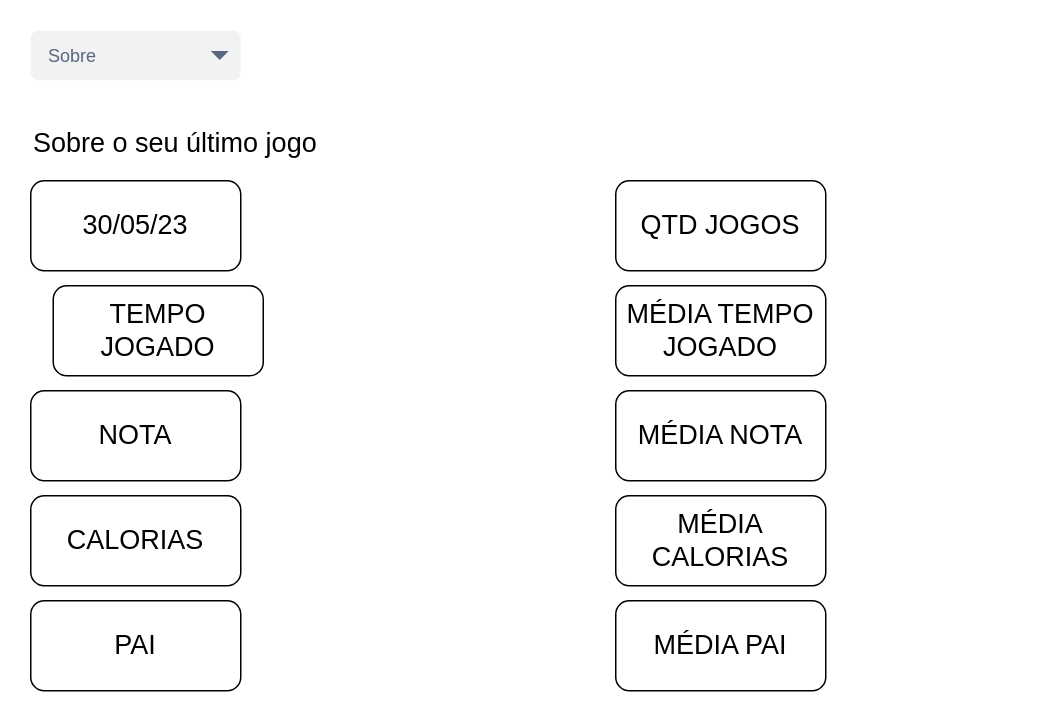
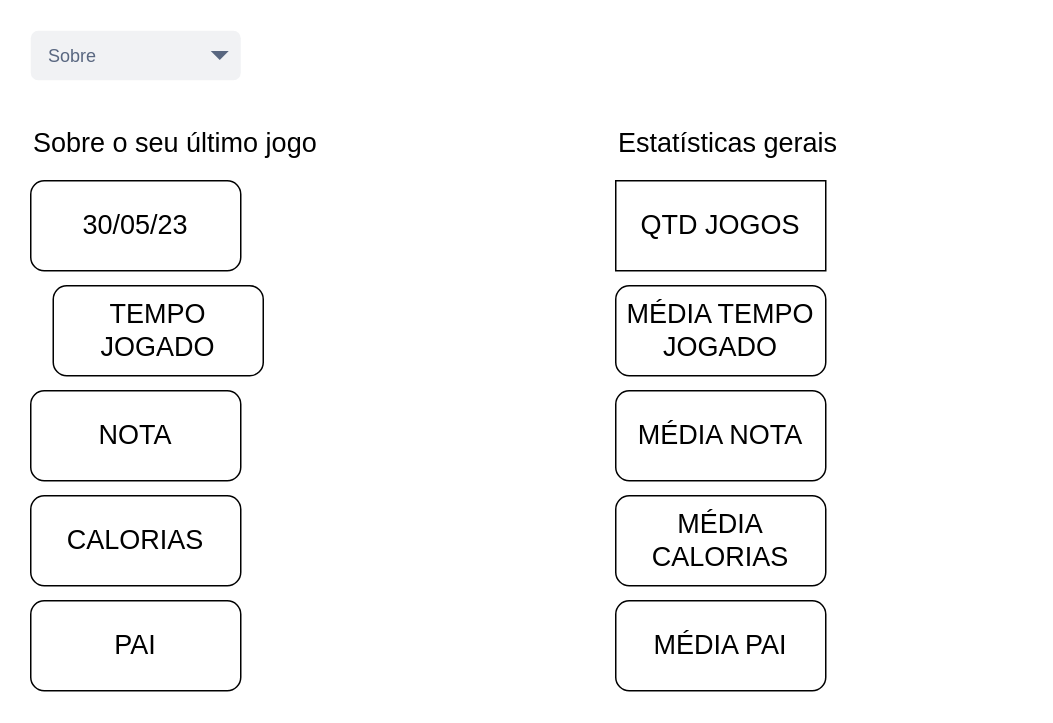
+ <mxCell id="15" value="Estatísticas gerais" style="text;html=1;strokeColor=none;fillColor=none;align=left;verticalAlign=middle;whiteSpace=wrap;rounded=0;fontSize=18;" vertex="1" parent="1"><mxGeometry x="410" y="80" width="270" height="30" as="geometry" /></mxCell>
- <mxCell id="10" value="&lt;font style=&quot;font-size: 18px;&quot;&gt;QTD JOGOS&lt;/font&gt;" style="rounded=1;whiteSpace=wrap;html=1;" vertex="1" parent="1"><mxGeometry x="410" y="120" width="140" height="60" as="geometry" /></mxCell>
+ <mxCell id="10" value="&lt;font style=&quot;font-size: 18px;&quot;&gt;QTD JOGOS&lt;/font&gt;" style="whiteSpace=wrap;html=1;rounded=0;" vertex="1" parent="1"><mxGeometry x="410" y="120" width="140" height="60" as="geometry" /></mxCell>
